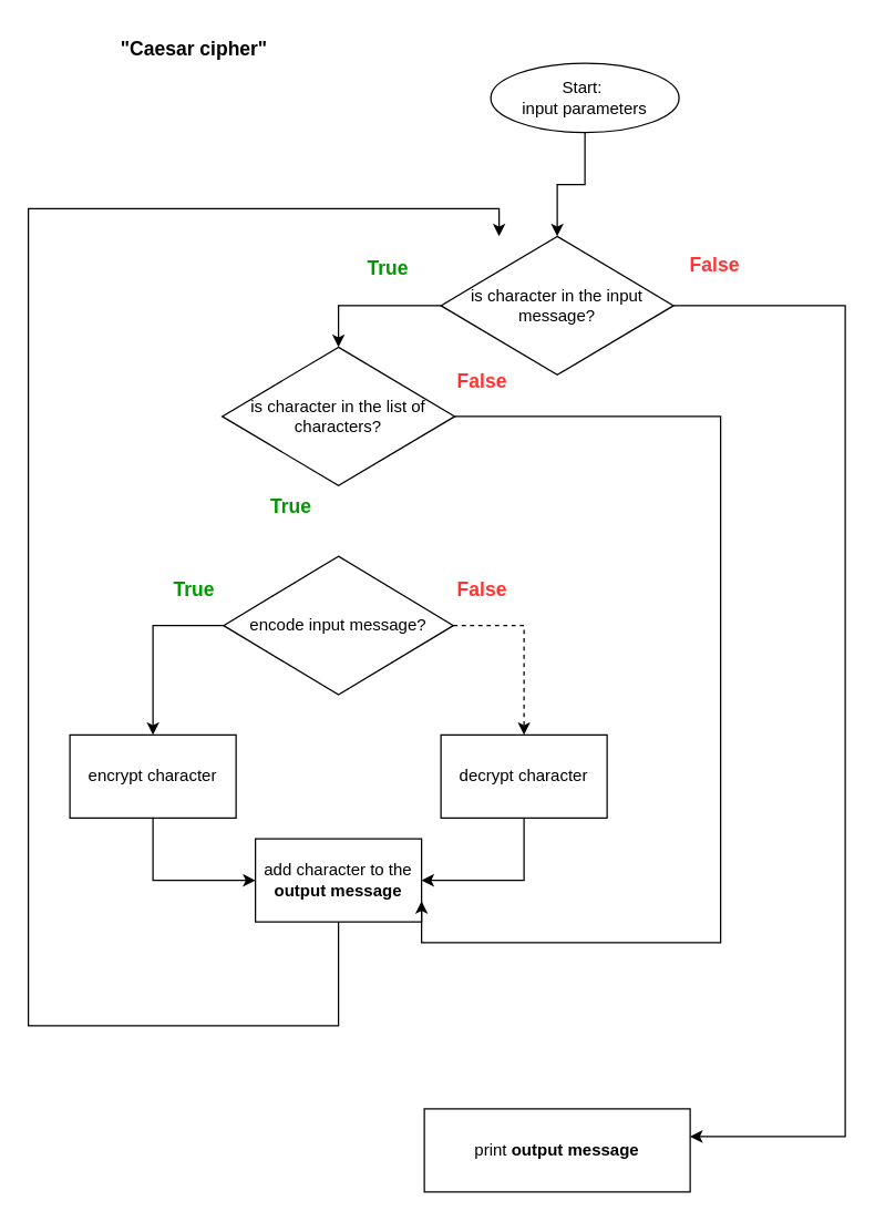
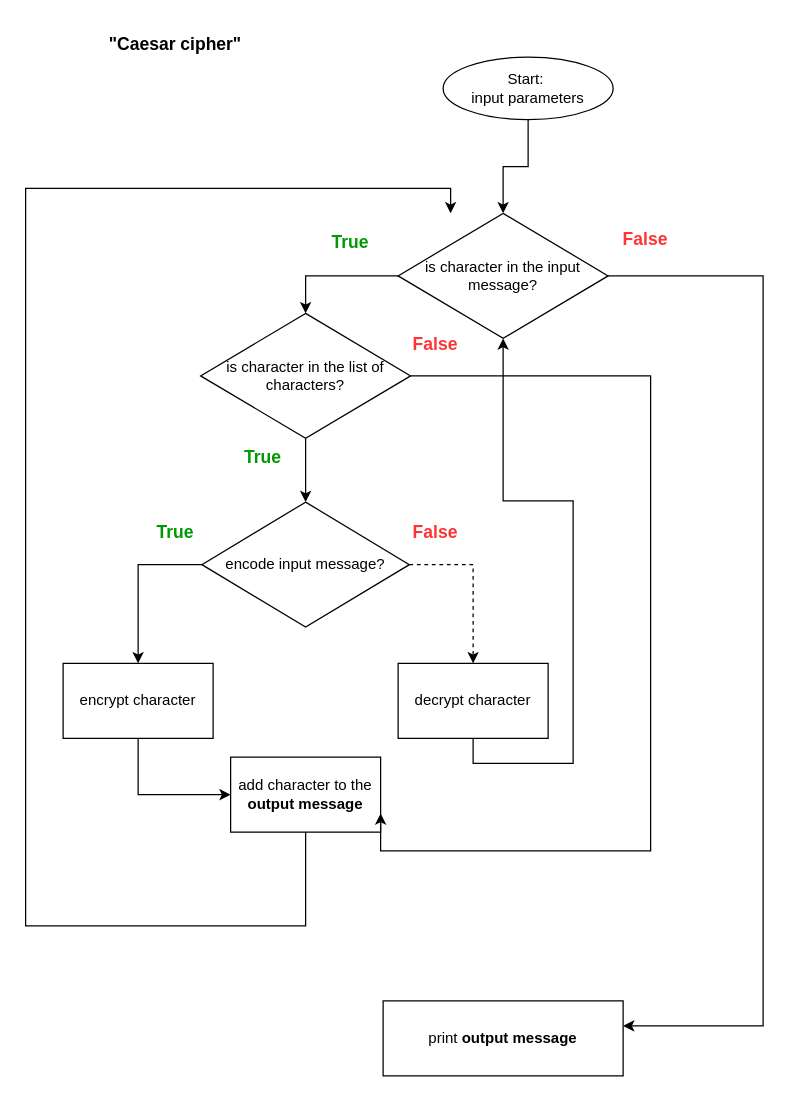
+ <mxCell id="12" value="" style="edgeStyle=orthogonalEdgeStyle;rounded=0;orthogonalLoop=1;jettySize=auto;html=1;fontSize=14;fontColor=#009900;exitX=0.5;exitY=1;exitDx=0;exitDy=0;movable=1;resizable=1;rotatable=1;deletable=1;editable=1;connectable=1;" edge="1" parent="1" source="9" target="11"><mxGeometry relative="1" as="geometry" /></mxCell>
- <mxCell id="25" style="edgeStyle=orthogonalEdgeStyle;rounded=0;orthogonalLoop=1;jettySize=auto;html=1;exitX=0.5;exitY=1;exitDx=0;exitDy=0;entryX=1;entryY=0.5;entryDx=0;entryDy=0;fontSize=14;fontColor=#009900;movable=1;resizable=1;rotatable=1;deletable=1;editable=1;connectable=1;" edge="1" parent="1" source="15" target="22"><mxGeometry relative="1" as="geometry" /></mxCell>
+ <mxCell id="25" style="edgeStyle=orthogonalEdgeStyle;rounded=0;orthogonalLoop=1;jettySize=auto;html=1;exitX=0.5;exitY=1;exitDx=0;exitDy=0;fontSize=14;fontColor=#009900;movable=1;resizable=1;rotatable=1;deletable=1;editable=1;connectable=1;" edge="1" parent="1" source="15" target="3"><mxGeometry relative="1" as="geometry" /></mxCell>
